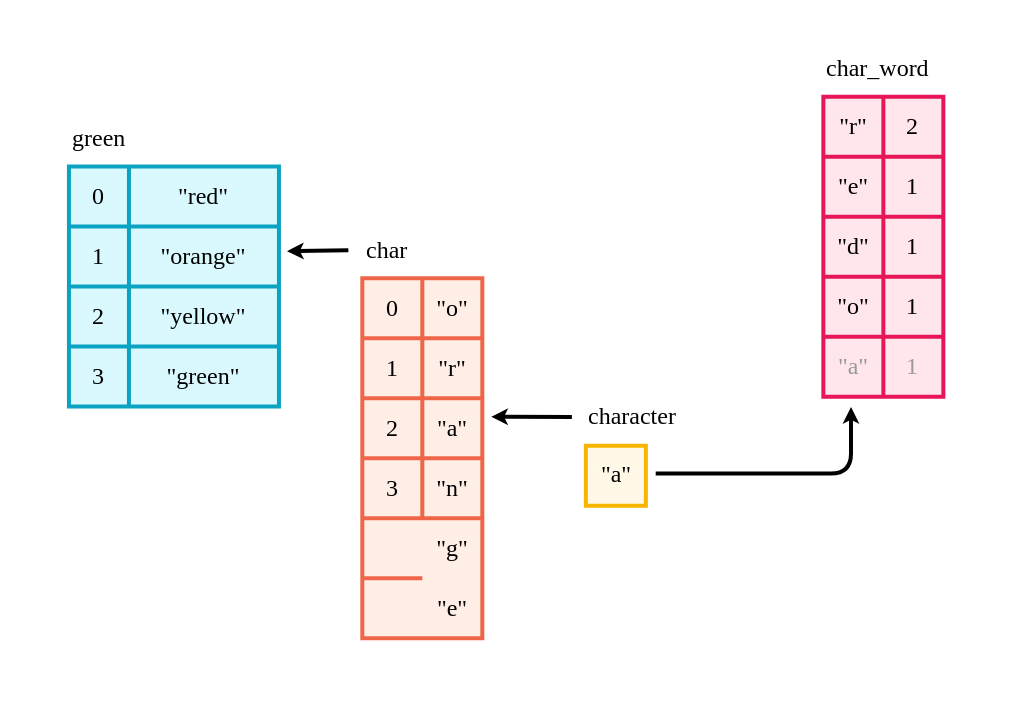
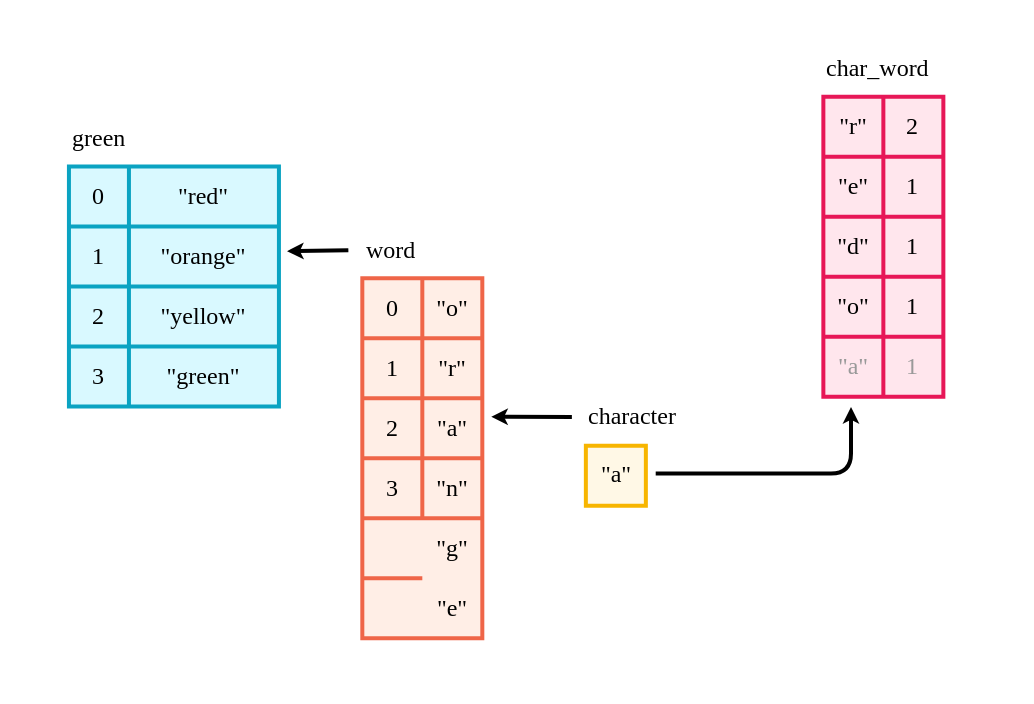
- <mxCell id="4" value="char" style="text;strokeColor=none;fillColor=none;html=1;fontSize=12;fontStyle=0;verticalAlign=middle;align=left;fontFamily=SF Mono;container=0;" parent="1" vertex="1"><mxGeometry x="180.662" y="110.698" width="55.882" height="27.907" as="geometry" /></mxCell>
+ <mxCell id="4" value="word" style="text;strokeColor=none;fillColor=none;html=1;fontSize=12;fontStyle=0;verticalAlign=middle;align=left;fontFamily=SF Mono;container=0;" parent="1" vertex="1"><mxGeometry x="180.662" y="110.698" width="55.882" height="27.907" as="geometry" /></mxCell>
